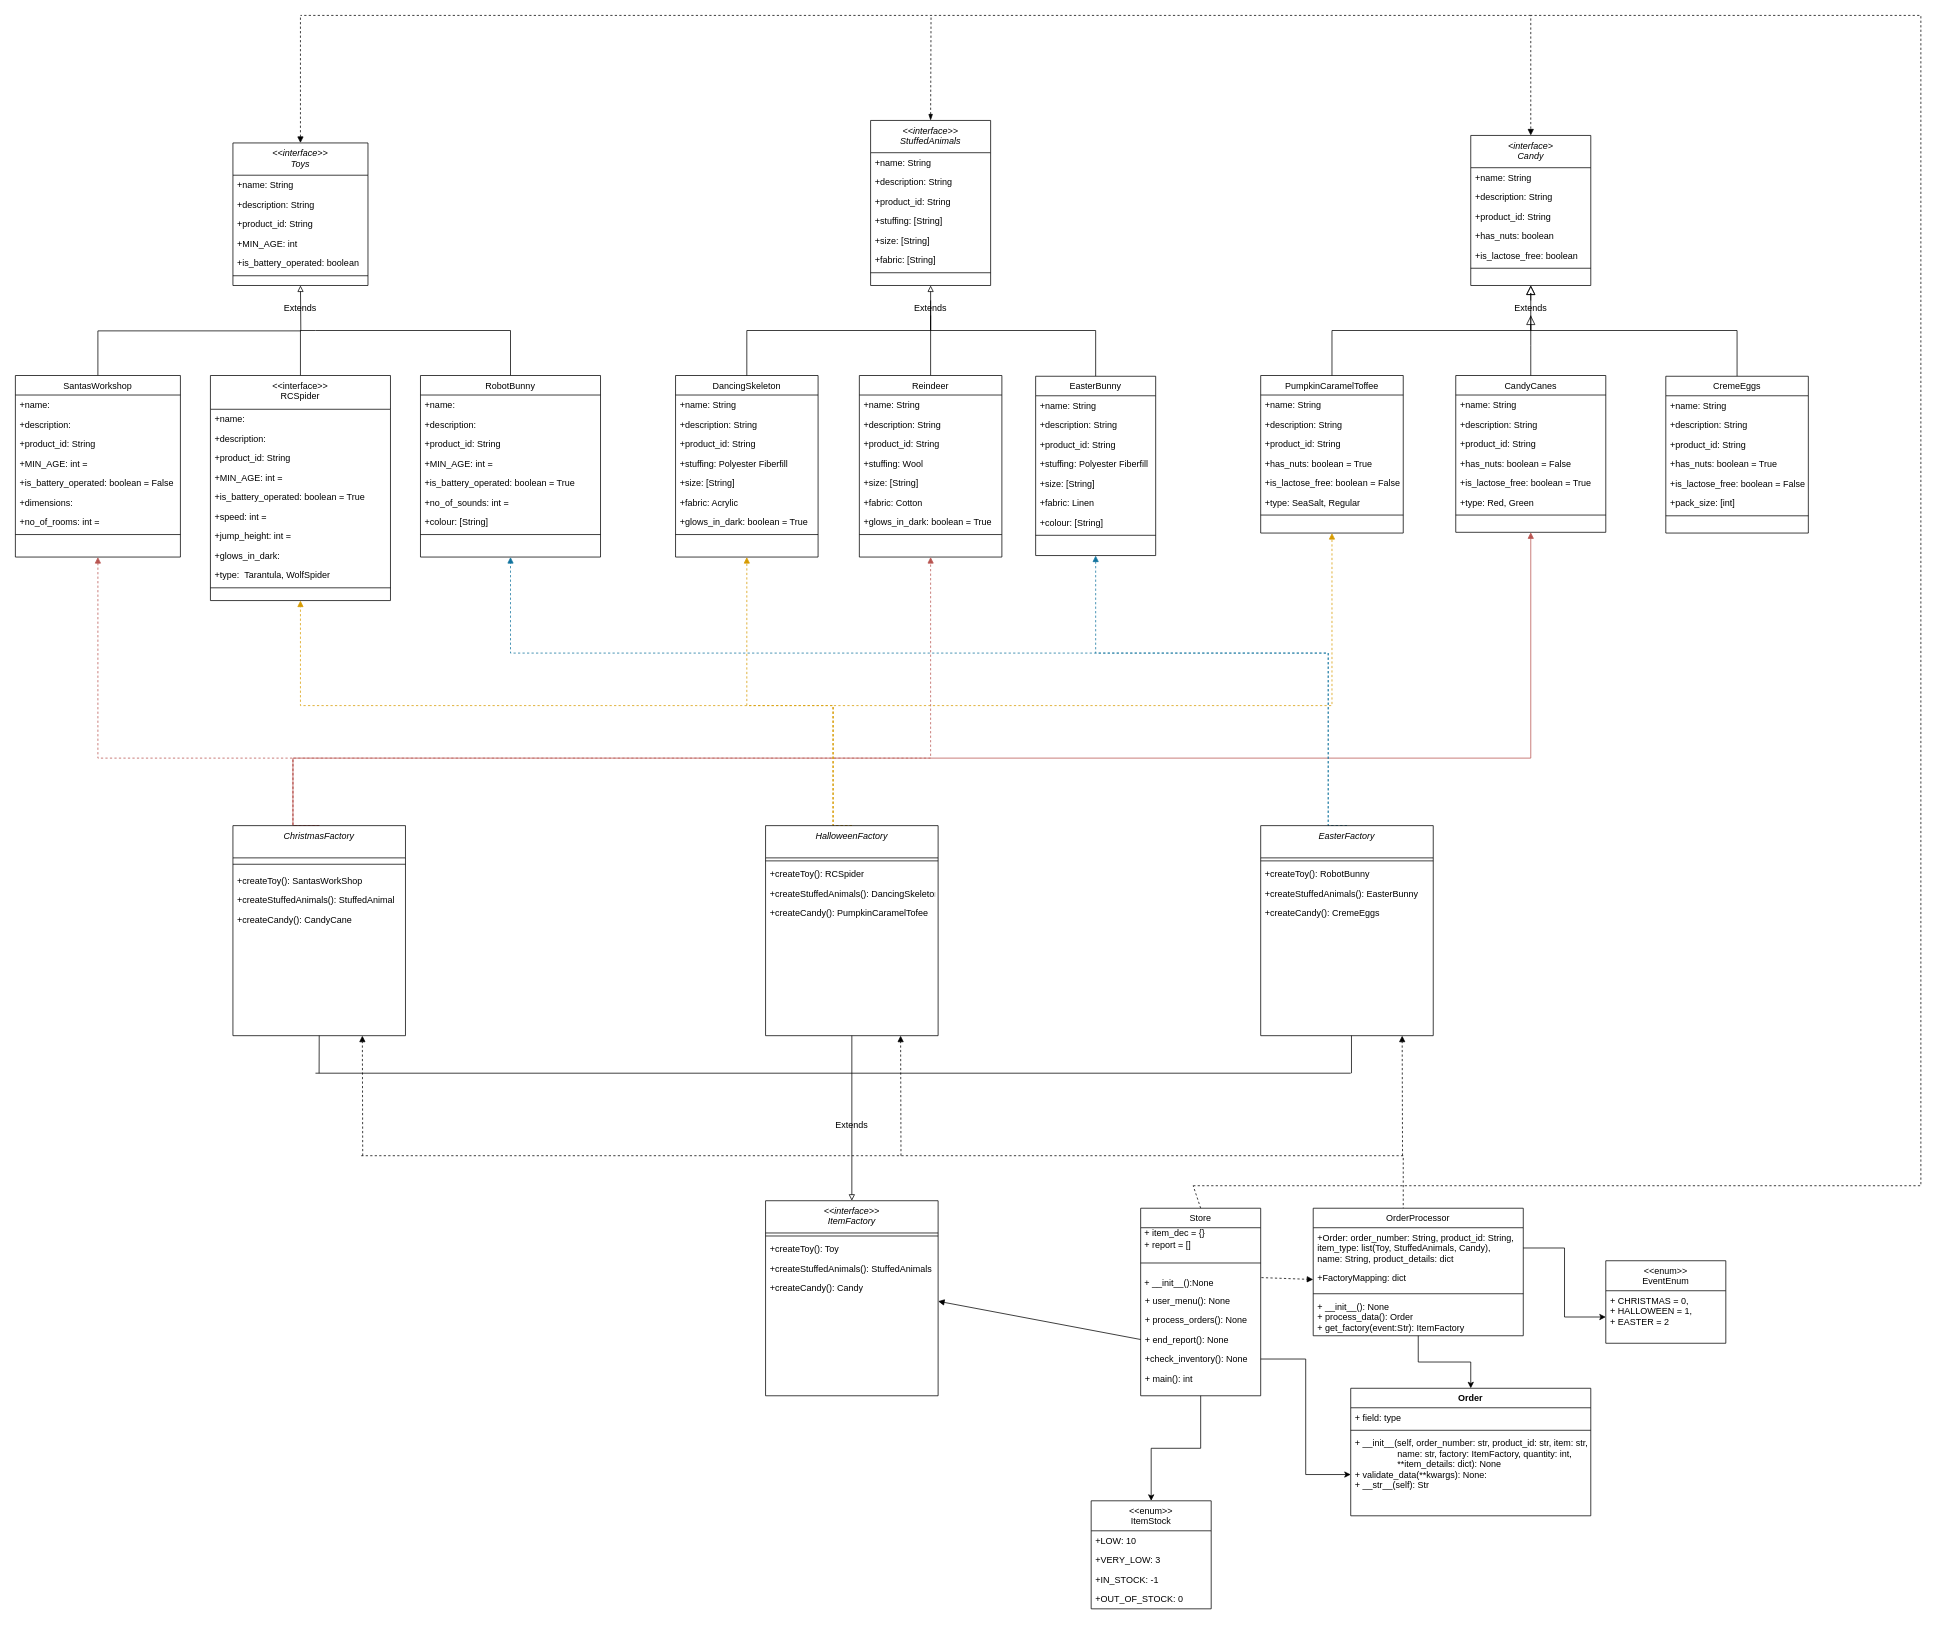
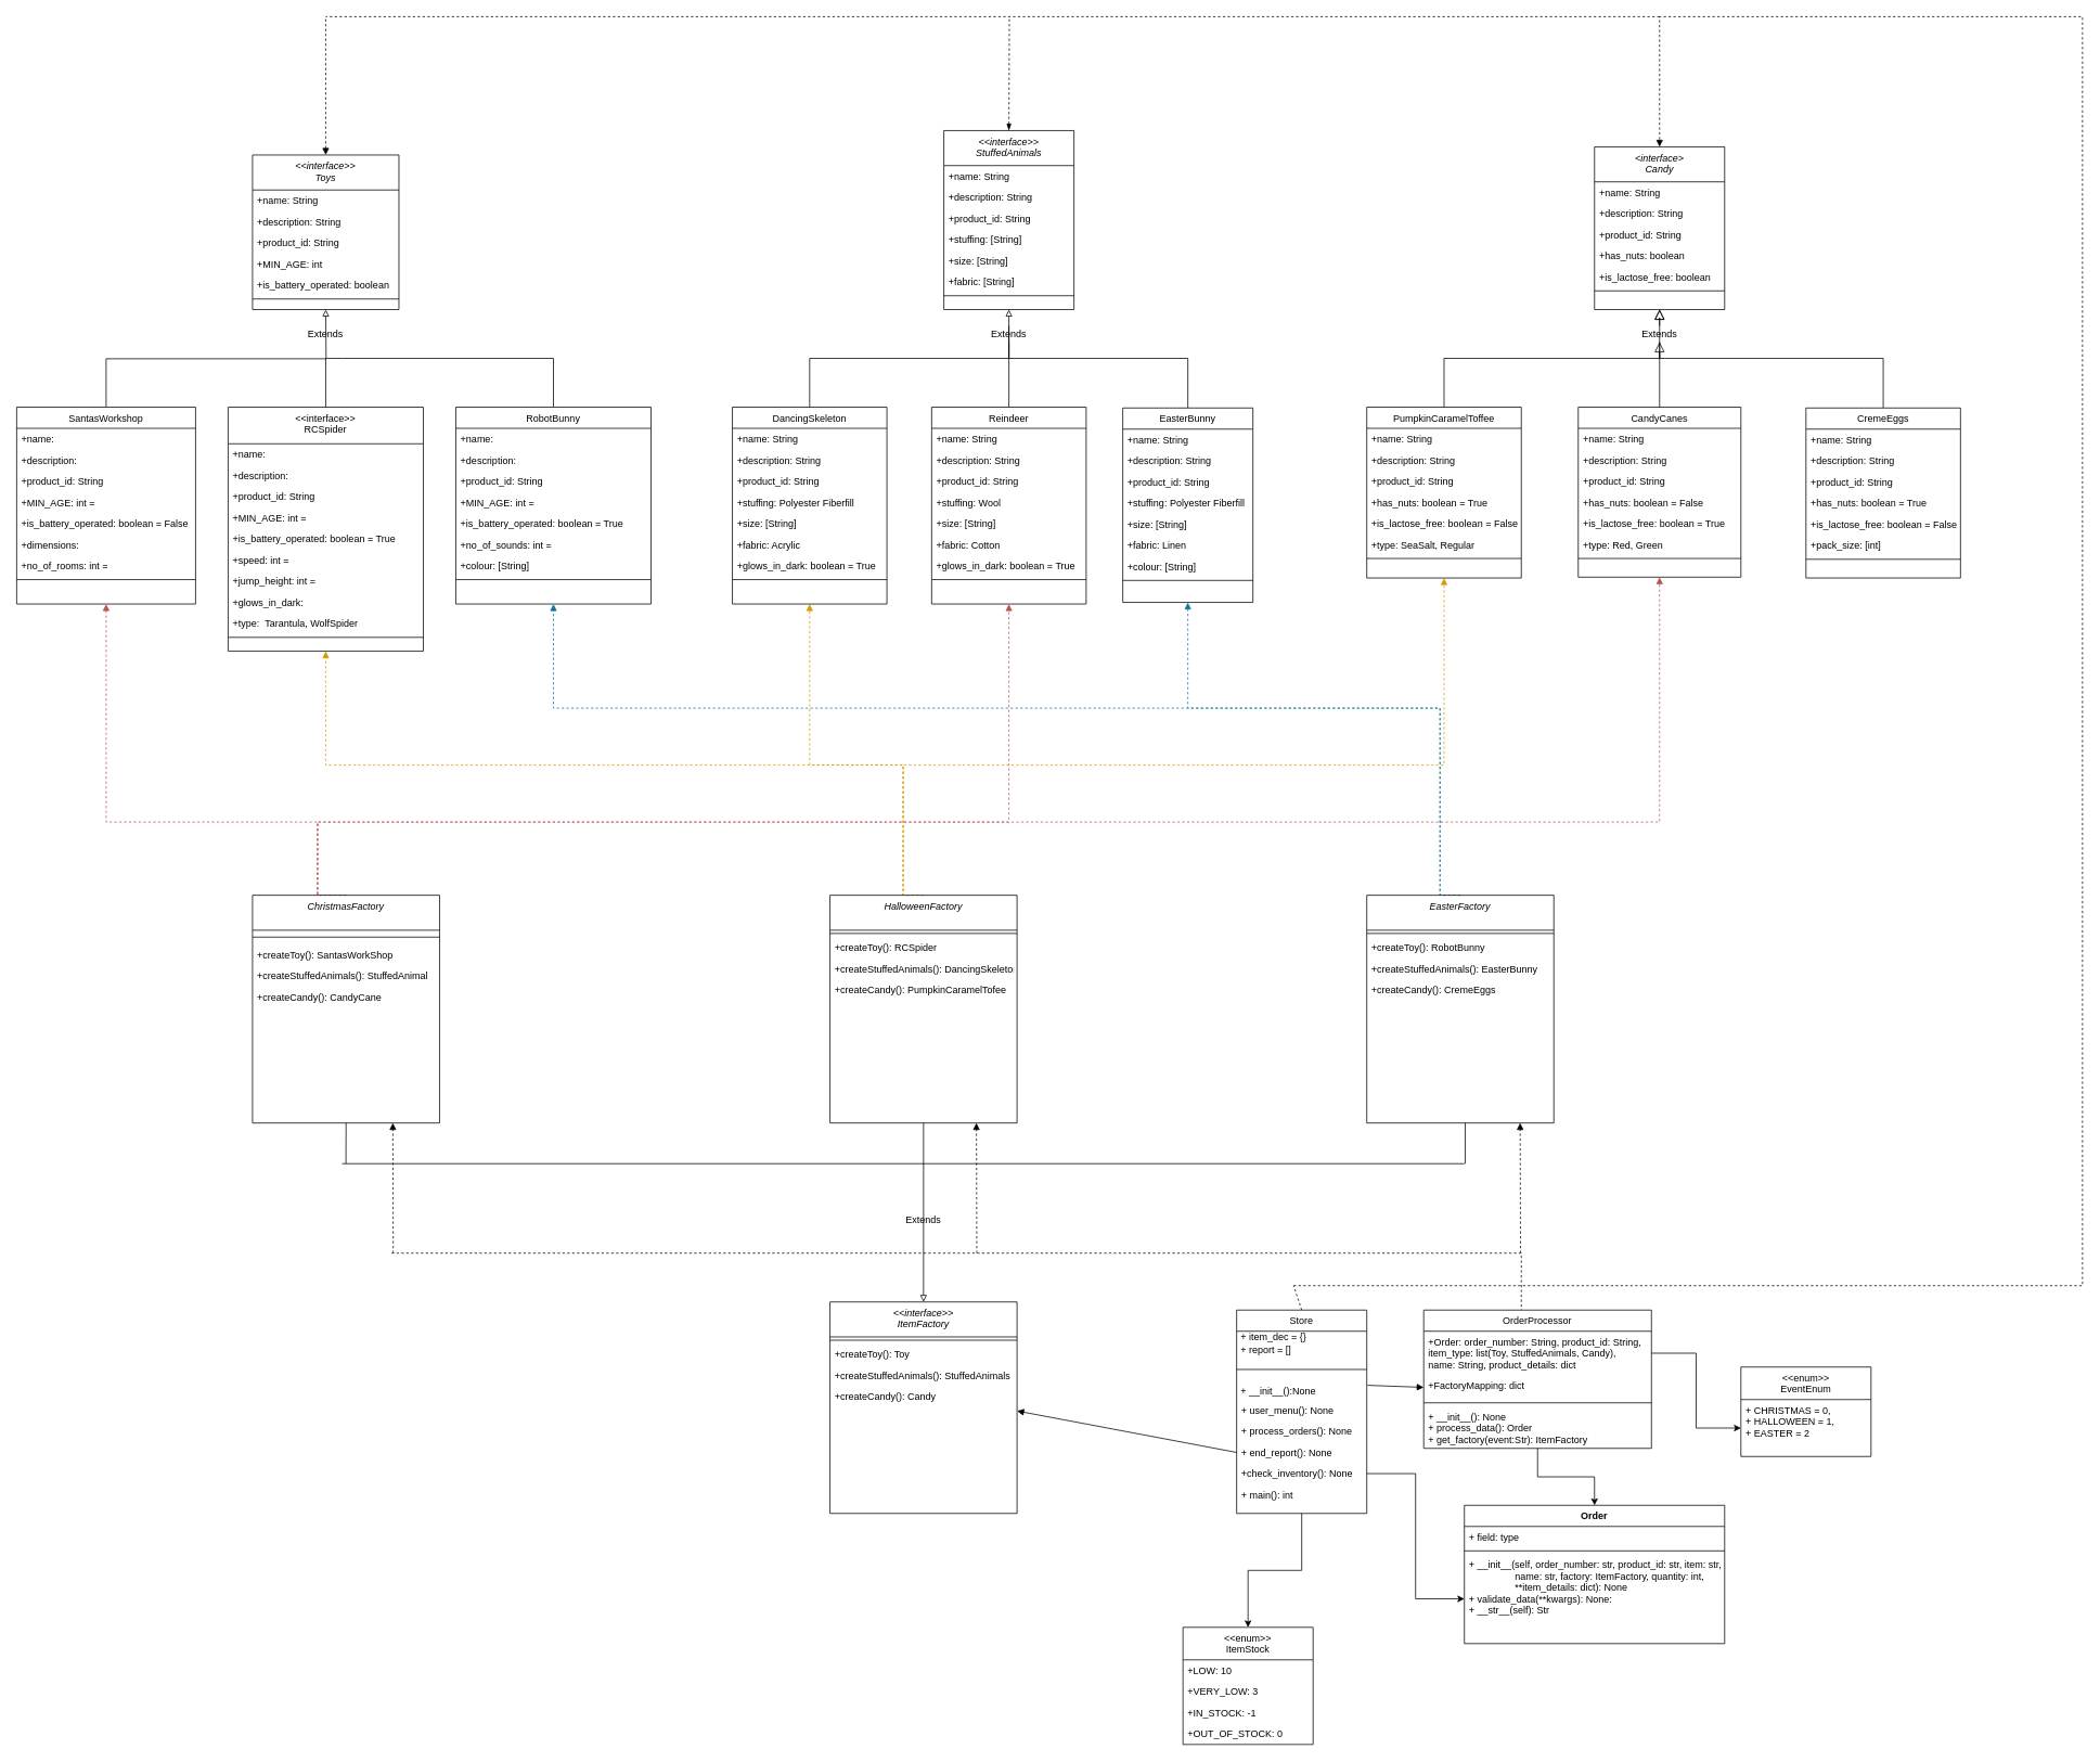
- <mxCell id="103" style="edgeStyle=orthogonalEdgeStyle;rounded=0;orthogonalLoop=1;jettySize=auto;html=1;exitX=0.5;exitY=0;exitDx=0;exitDy=0;entryX=0.5;entryY=1;entryDx=0;entryDy=0;dashed=0;endArrow=block;endFill=1;fillColor=#f8cecc;strokeColor=#b85450;" parent="1" source="107" target="11" edge="1"><mxGeometry relative="1" as="geometry"><Array as="points"><mxPoint x="390" y="1100" /><mxPoint x="390" y="1010" /><mxPoint x="2040" y="1010" /></Array></mxGeometry></mxCell>
+ <mxCell id="103" style="edgeStyle=orthogonalEdgeStyle;rounded=0;orthogonalLoop=1;jettySize=auto;html=1;exitX=0.5;exitY=0;exitDx=0;exitDy=0;entryX=0.5;entryY=1;entryDx=0;entryDy=0;dashed=1;endArrow=block;endFill=1;fillColor=#f8cecc;strokeColor=#b85450;" parent="1" source="107" target="11" edge="1"><mxGeometry relative="1" as="geometry"><Array as="points"><mxPoint x="390" y="1100" /><mxPoint x="390" y="1010" /><mxPoint x="2040" y="1010" /></Array></mxGeometry></mxCell>
- <mxCell id="169" style="edgeStyle=none;rounded=0;orthogonalLoop=1;jettySize=auto;html=1;entryX=0;entryY=0.5;entryDx=0;entryDy=0;startArrow=none;startFill=0;endArrow=block;endFill=1;exitX=1.006;exitY=0.124;exitDx=0;exitDy=0;exitPerimeter=0;dashed=1;" parent="1" source="173" target="166" edge="1"><mxGeometry relative="1" as="geometry"><mxPoint x="1670" y="1705" as="sourcePoint" /></mxGeometry></mxCell>
+ <mxCell id="169" style="edgeStyle=none;rounded=0;orthogonalLoop=1;jettySize=auto;html=1;entryX=0;entryY=0.5;entryDx=0;entryDy=0;startArrow=none;startFill=0;endArrow=block;endFill=1;exitX=1.006;exitY=0.124;exitDx=0;exitDy=0;exitPerimeter=0;" parent="1" source="173" target="166" edge="1"><mxGeometry relative="1" as="geometry"><mxPoint x="1670" y="1705" as="sourcePoint" /></mxGeometry></mxCell>
